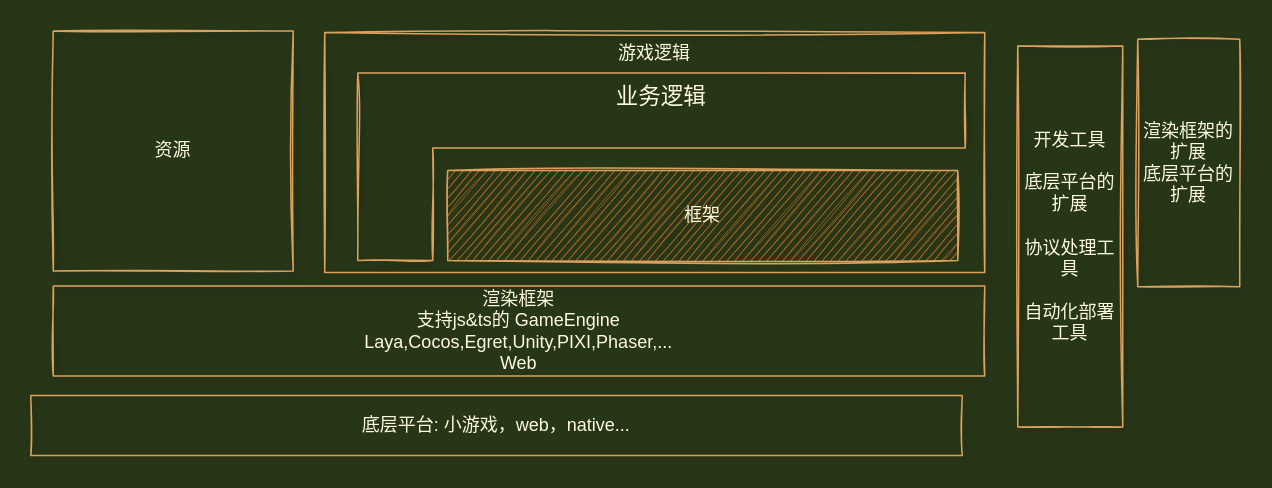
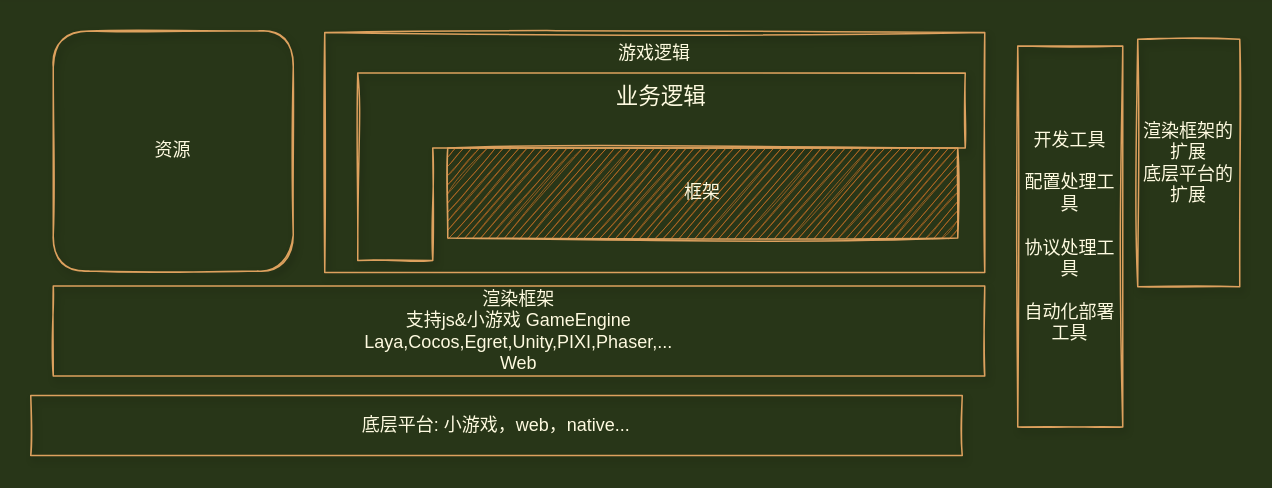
- <mxCell id="5" value="资源" style="whiteSpace=wrap;html=1;labelBorderColor=none;shadow=1;glass=0;fillStyle=auto;fillColor=none;strokeColor=#DDA15E;fontColor=#FEFAE0;sketch=1;" parent="1" vertex="1"><mxGeometry x="35" y="20" width="160" height="160" as="geometry" /></mxCell>
+ <mxCell id="5" value="资源" style="whiteSpace=wrap;html=1;labelBorderColor=none;shadow=1;glass=0;fillStyle=auto;fillColor=none;strokeColor=#DDA15E;fontColor=#FEFAE0;sketch=1;rounded=1;" parent="1" vertex="1"><mxGeometry x="35" y="20" width="160" height="160" as="geometry" /></mxCell>
- <mxCell id="9" value="框架" style="rounded=0;whiteSpace=wrap;html=1;sketch=1;fillColor=#BC6C25;strokeColor=#DDA15E;fontColor=#FEFAE0;" vertex="1" parent="1"><mxGeometry x="298" y="113" width="340" height="60" as="geometry" /></mxCell>
+ <mxCell id="9" value="框架" style="rounded=0;whiteSpace=wrap;html=1;sketch=1;fillColor=#BC6C25;strokeColor=#DDA15E;fontColor=#FEFAE0;" vertex="1" parent="1"><mxGeometry x="298" y="98" width="340" height="60" as="geometry" /></mxCell>
- <mxCell id="8" value="开发工具&lt;br&gt;&lt;br&gt;底层平台的扩展&lt;br&gt;&lt;br&gt;协议处理工具&lt;br&gt;&lt;br&gt;自动化部署工具" style="whiteSpace=wrap;html=1;shadow=1;fillStyle=hachure;fillColor=none;strokeColor=#DDA15E;fontColor=#FEFAE0;sketch=1;" parent="1" vertex="1"><mxGeometry x="678" y="30" width="70" height="254" as="geometry" /></mxCell>
+ <mxCell id="8" value="开发工具&lt;br&gt;&lt;br&gt;配置处理工具&lt;br&gt;&lt;br&gt;协议处理工具&lt;br&gt;&lt;br&gt;自动化部署工具" style="whiteSpace=wrap;html=1;shadow=1;fillStyle=hachure;fillColor=none;strokeColor=#DDA15E;fontColor=#FEFAE0;sketch=1;" parent="1" vertex="1"><mxGeometry x="678" y="30" width="70" height="254" as="geometry" /></mxCell>
- <mxCell id="2" value="渲染框架&lt;br&gt;支持js&amp;amp;ts的 GameEngine&lt;br&gt;Laya,Cocos,Egret,Unity,PIXI,Phaser,...&lt;br&gt;Web" style="whiteSpace=wrap;html=1;shadow=1;fillStyle=hachure;fillColor=none;strokeColor=#DDA15E;fontColor=#FEFAE0;sketch=1;" parent="1" vertex="1"><mxGeometry x="35" y="190" width="621" height="60" as="geometry" /></mxCell>
+ <mxCell id="2" value="渲染框架&lt;br&gt;支持js&amp;amp;小游戏 GameEngine&lt;br&gt;Laya,Cocos,Egret,Unity,PIXI,Phaser,...&lt;br&gt;Web" style="whiteSpace=wrap;html=1;shadow=1;fillStyle=hachure;fillColor=none;strokeColor=#DDA15E;fontColor=#FEFAE0;sketch=1;" parent="1" vertex="1"><mxGeometry x="35" y="190" width="621" height="60" as="geometry" /></mxCell>
